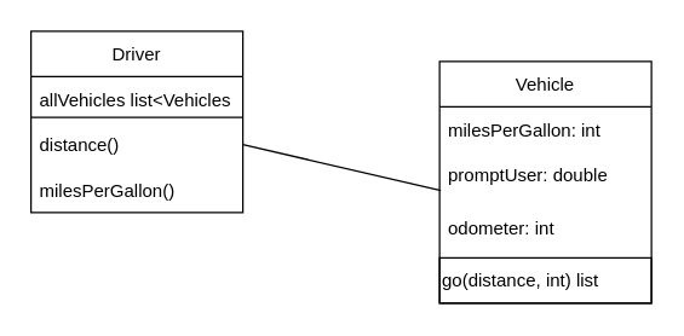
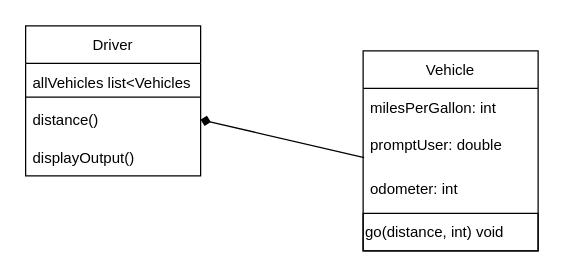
- <mxCell id="12" value="" style="endArrow=none;html=1;rounded=0;entryX=1;entryY=0.5;entryDx=0;entryDy=0;exitX=0.006;exitY=-0.115;exitDx=0;exitDy=0;exitPerimeter=0;" edge="1" parent="1" source="10" target="4"><mxGeometry width="50" height="50" relative="1" as="geometry"><mxPoint x="300" y="140" as="sourcePoint" /><mxPoint x="350" y="90" as="targetPoint" /></mxGeometry></mxCell>
+ <mxCell id="12" value="" style="endArrow=diamond;html=1;rounded=0;entryX=1;entryY=0.5;entryDx=0;entryDy=0;exitX=0.006;exitY=-0.115;exitDx=0;exitDy=0;exitPerimeter=0;" edge="1" parent="1" source="10" target="4"><mxGeometry width="50" height="50" relative="1" as="geometry"><mxPoint x="300" y="140" as="sourcePoint" /><mxPoint x="350" y="90" as="targetPoint" /></mxGeometry></mxCell>
- <mxCell id="5" value="milesPerGallon()" style="text;strokeColor=none;fillColor=none;align=left;verticalAlign=middle;spacingLeft=4;spacingRight=4;overflow=hidden;points=[[0,0.5],[1,0.5]];portConstraint=eastwest;rotatable=0;" vertex="1" parent="2"><mxGeometry y="90" width="140" height="30" as="geometry" /></mxCell>
+ <mxCell id="5" value="displayOutput()" style="text;strokeColor=none;fillColor=none;align=left;verticalAlign=middle;spacingLeft=4;spacingRight=4;overflow=hidden;points=[[0,0.5],[1,0.5]];portConstraint=eastwest;rotatable=0;" vertex="1" parent="2"><mxGeometry y="90" width="140" height="30" as="geometry" /></mxCell>
- <mxCell id="11" value="go(distance, int) list" style="text;html=1;strokeColor=default;fillColor=none;align=left;verticalAlign=middle;whiteSpace=wrap;rounded=0;" vertex="1" parent="7"><mxGeometry y="130" width="140" height="30" as="geometry" /></mxCell>
+ <mxCell id="11" value="go(distance, int) void" style="text;html=1;strokeColor=default;fillColor=none;align=left;verticalAlign=middle;whiteSpace=wrap;rounded=0;" vertex="1" parent="7"><mxGeometry y="130" width="140" height="30" as="geometry" /></mxCell>
